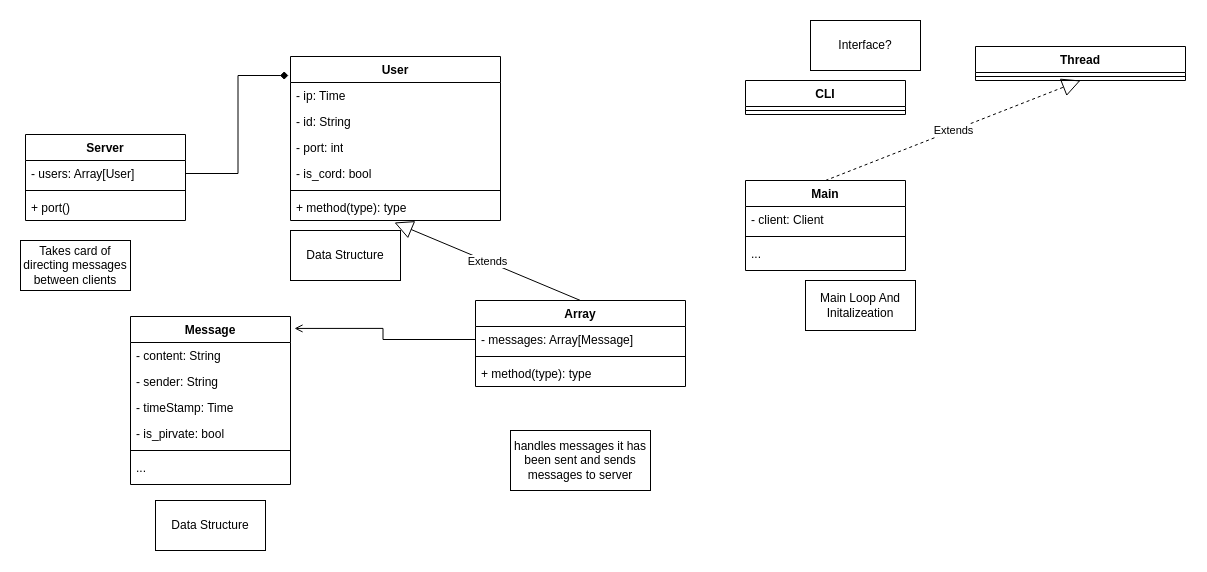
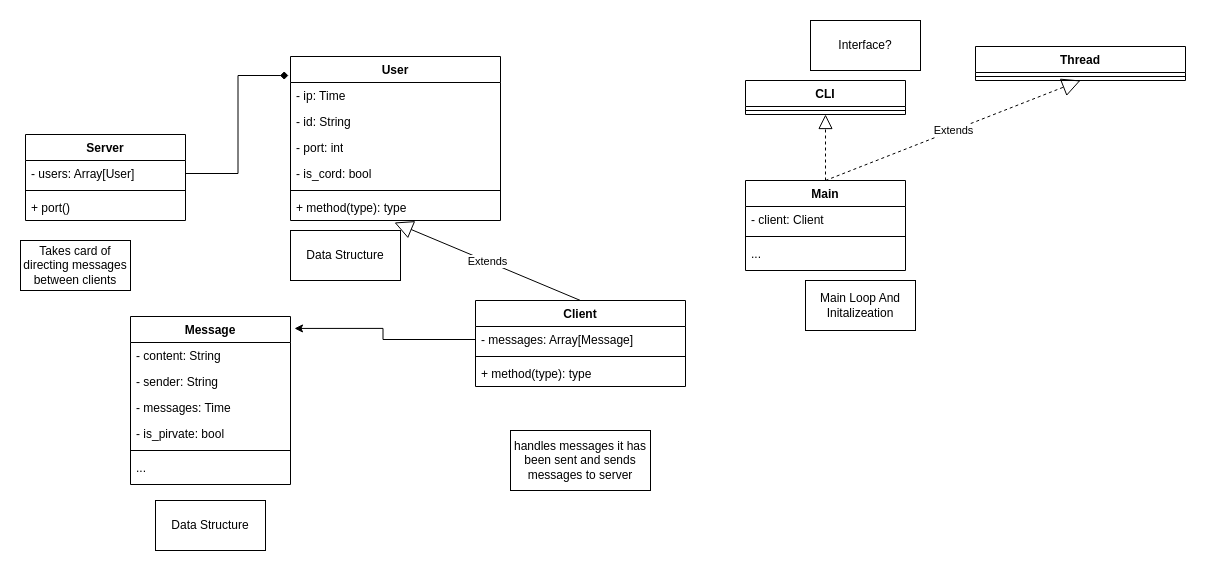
+ <mxCell id="40" value="" style="endArrow=block;dashed=1;endFill=0;endSize=12;html=1;rounded=0;entryX=0.5;entryY=1;entryDx=0;entryDy=0;exitX=0.5;exitY=0;exitDx=0;exitDy=0;" edge="1" parent="1" source="33" target="25"><mxGeometry width="160" relative="1" as="geometry"><mxPoint x="415" y="310" as="sourcePoint" /><mxPoint x="575" y="310" as="targetPoint" /></mxGeometry></mxCell>
- <mxCell id="6" value="Array" style="swimlane;fontStyle=1;align=center;verticalAlign=top;childLayout=stackLayout;horizontal=1;startSize=26;horizontalStack=0;resizeParent=1;resizeParentMax=0;resizeLast=0;collapsible=1;marginBottom=0;whiteSpace=wrap;html=1;" vertex="1" parent="1"><mxGeometry x="475" y="300" width="210" height="86" as="geometry" /></mxCell>
+ <mxCell id="6" value="Client" style="swimlane;fontStyle=1;align=center;verticalAlign=top;childLayout=stackLayout;horizontal=1;startSize=26;horizontalStack=0;resizeParent=1;resizeParentMax=0;resizeLast=0;collapsible=1;marginBottom=0;whiteSpace=wrap;html=1;" vertex="1" parent="1"><mxGeometry x="475" y="300" width="210" height="86" as="geometry" /></mxCell>
- <mxCell id="27" style="edgeStyle=orthogonalEdgeStyle;rounded=0;orthogonalLoop=1;jettySize=auto;html=1;exitX=0;exitY=0.5;exitDx=0;exitDy=0;entryX=1.025;entryY=0.071;entryDx=0;entryDy=0;entryPerimeter=0;endArrow=open;" edge="1" parent="1" source="7" target="10"><mxGeometry relative="1" as="geometry" /></mxCell>
+ <mxCell id="27" style="edgeStyle=orthogonalEdgeStyle;rounded=0;orthogonalLoop=1;jettySize=auto;html=1;exitX=0;exitY=0.5;exitDx=0;exitDy=0;entryX=1.025;entryY=0.071;entryDx=0;entryDy=0;entryPerimeter=0;" edge="1" parent="1" source="7" target="10"><mxGeometry relative="1" as="geometry" /></mxCell>
- <mxCell id="13" value="- timeStamp: Time&lt;div&gt;&lt;br/&gt;&lt;/div&gt;" style="text;strokeColor=none;fillColor=none;align=left;verticalAlign=top;spacingLeft=4;spacingRight=4;overflow=hidden;rotatable=0;points=[[0,0.5],[1,0.5]];portConstraint=eastwest;whiteSpace=wrap;html=1;" vertex="1" parent="10"><mxGeometry y="78" width="160" height="26" as="geometry" /></mxCell>
+ <mxCell id="13" value="- messages: Time&lt;div&gt;&lt;br/&gt;&lt;/div&gt;" style="text;strokeColor=none;fillColor=none;align=left;verticalAlign=top;spacingLeft=4;spacingRight=4;overflow=hidden;rotatable=0;points=[[0,0.5],[1,0.5]];portConstraint=eastwest;whiteSpace=wrap;html=1;" vertex="1" parent="10"><mxGeometry y="78" width="160" height="26" as="geometry" /></mxCell>
